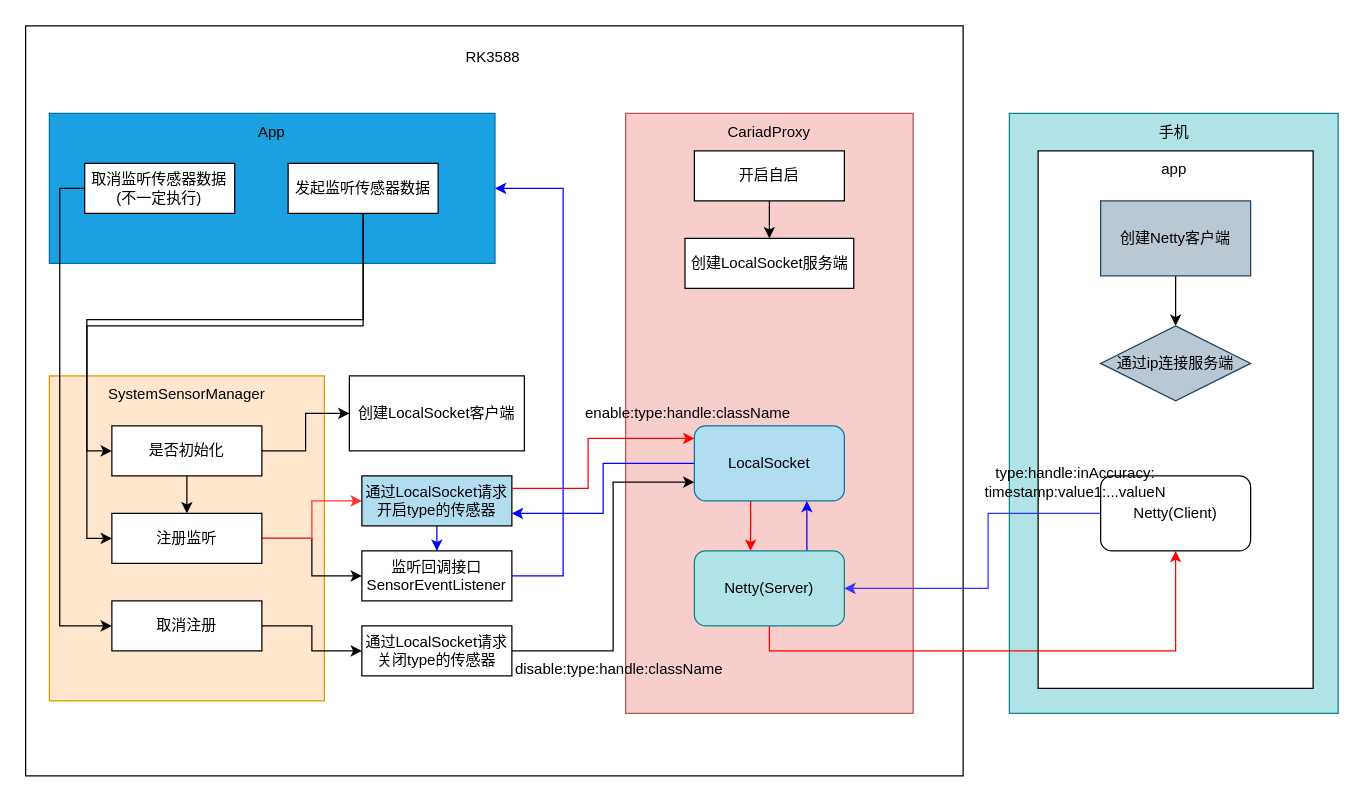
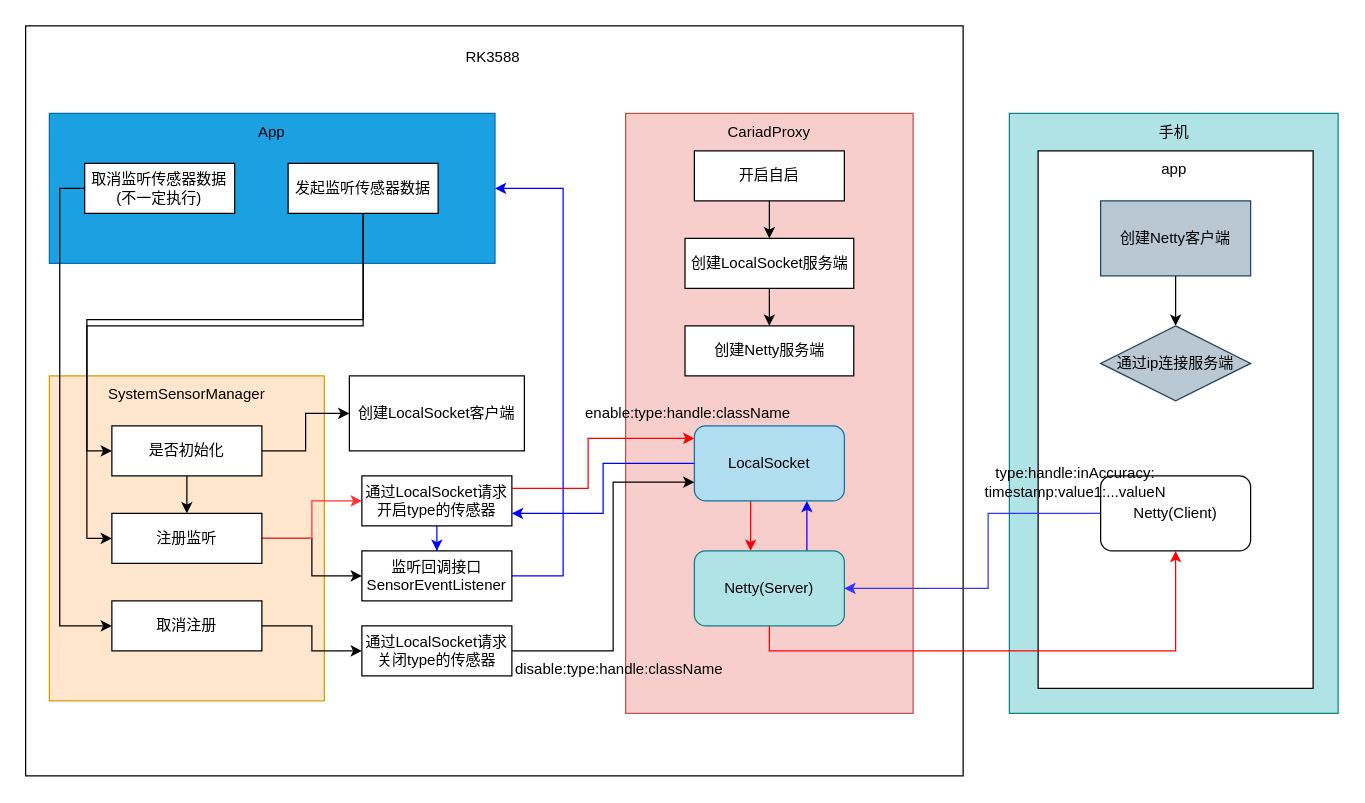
+ <mxCell id="34" value="" style="edgeStyle=orthogonalEdgeStyle;rounded=0;orthogonalLoop=1;jettySize=auto;html=1;" parent="1" source="35" target="36" edge="1"><mxGeometry relative="1" as="geometry" /></mxCell>
+ <mxCell id="36" value="创建Netty服务端" style="rounded=0;whiteSpace=wrap;html=1;" parent="1" vertex="1"><mxGeometry x="547.5" y="260" width="135" height="40" as="geometry" /></mxCell>
- <mxCell id="18" value="通过LocalSocket请求开启type的传感器" style="rounded=0;whiteSpace=wrap;html=1;fillColor=#b1ddf0;" parent="1" vertex="1"><mxGeometry x="289" y="380" width="120" height="40" as="geometry" /></mxCell>
+ <mxCell id="18" value="通过LocalSocket请求开启type的传感器" style="rounded=0;whiteSpace=wrap;html=1;" parent="1" vertex="1"><mxGeometry x="289" y="380" width="120" height="40" as="geometry" /></mxCell>
